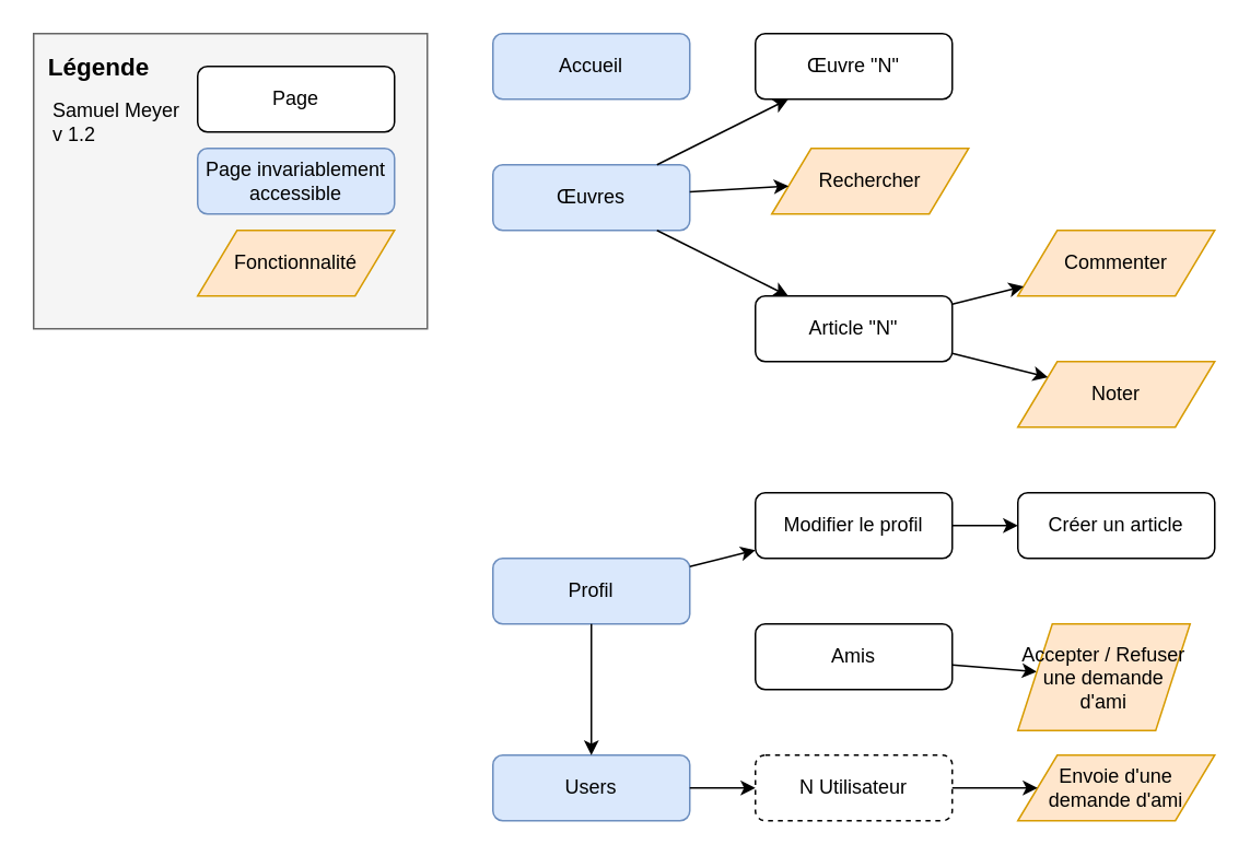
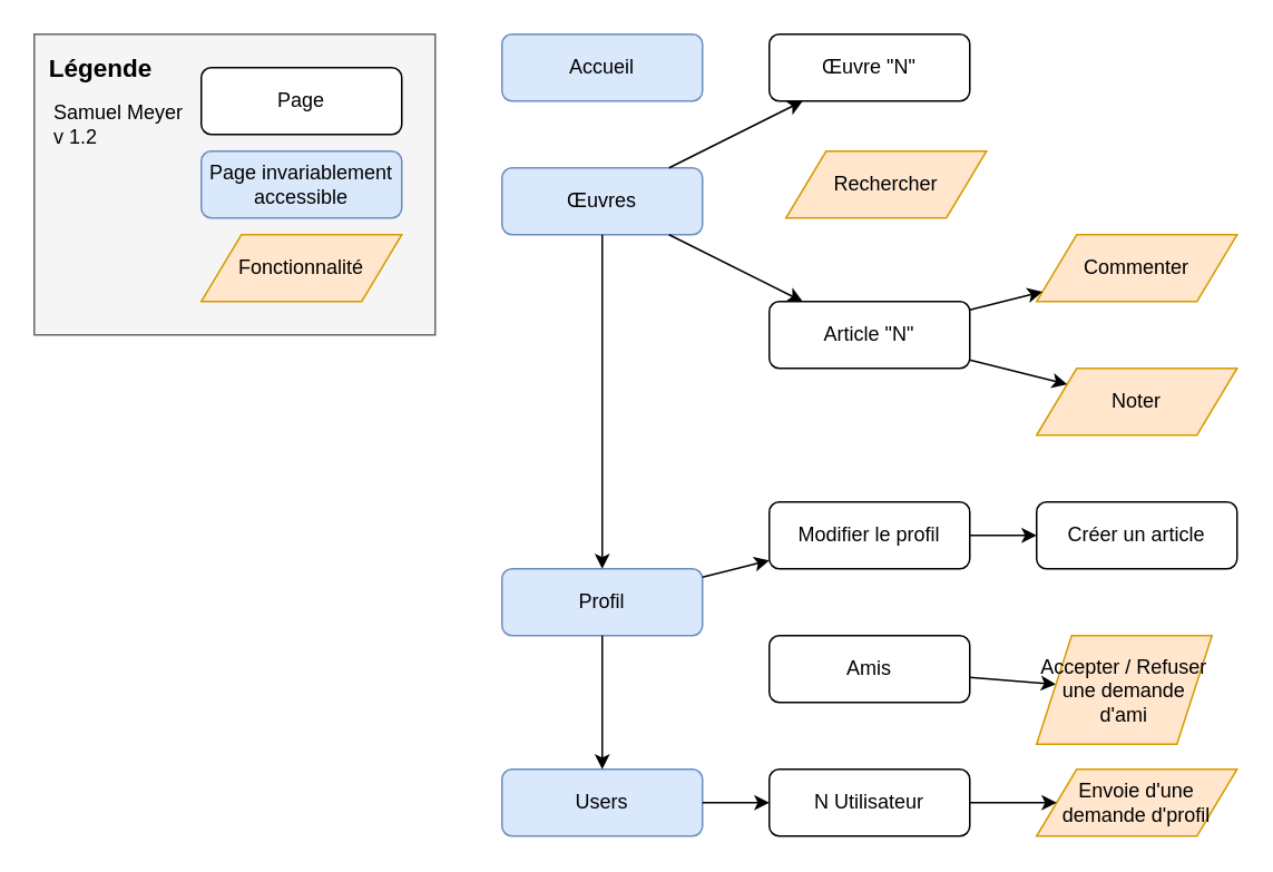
- <mxCell id="28" value="" style="endArrow=classic;html=1;" edge="1" parent="1" source="17" target="27"><mxGeometry width="50" height="50" relative="1" as="geometry"><mxPoint x="490" y="290" as="sourcePoint" /><mxPoint x="540" y="240" as="targetPoint" /></mxGeometry></mxCell>
+ <mxCell id="28" value="" style="endArrow=classic;html=1;" edge="1" parent="1" source="17" target="5"><mxGeometry width="50" height="50" relative="1" as="geometry"><mxPoint x="490" y="290" as="sourcePoint" /><mxPoint x="540" y="240" as="targetPoint" /></mxGeometry></mxCell>
- <mxCell id="11" value="N Utilisateur" style="rounded=1;whiteSpace=wrap;html=1;dashed=1;" parent="1" vertex="1"><mxGeometry x="460" y="460" width="120" height="40" as="geometry" /></mxCell>
+ <mxCell id="11" value="N Utilisateur" style="rounded=1;whiteSpace=wrap;html=1;" parent="1" vertex="1"><mxGeometry x="460" y="460" width="120" height="40" as="geometry" /></mxCell>
- <mxCell id="12" value="Envoie d'une demande d'ami" style="shape=parallelogram;perimeter=parallelogramPerimeter;whiteSpace=wrap;html=1;fillColor=#ffe6cc;strokeColor=#d79b00;" parent="1" vertex="1"><mxGeometry x="620" y="460" width="120" height="40" as="geometry" /></mxCell>
+ <mxCell id="12" value="Envoie d'une demande d'profil" style="shape=parallelogram;perimeter=parallelogramPerimeter;whiteSpace=wrap;html=1;fillColor=#ffe6cc;strokeColor=#d79b00;" parent="1" vertex="1"><mxGeometry x="620" y="460" width="120" height="40" as="geometry" /></mxCell>
